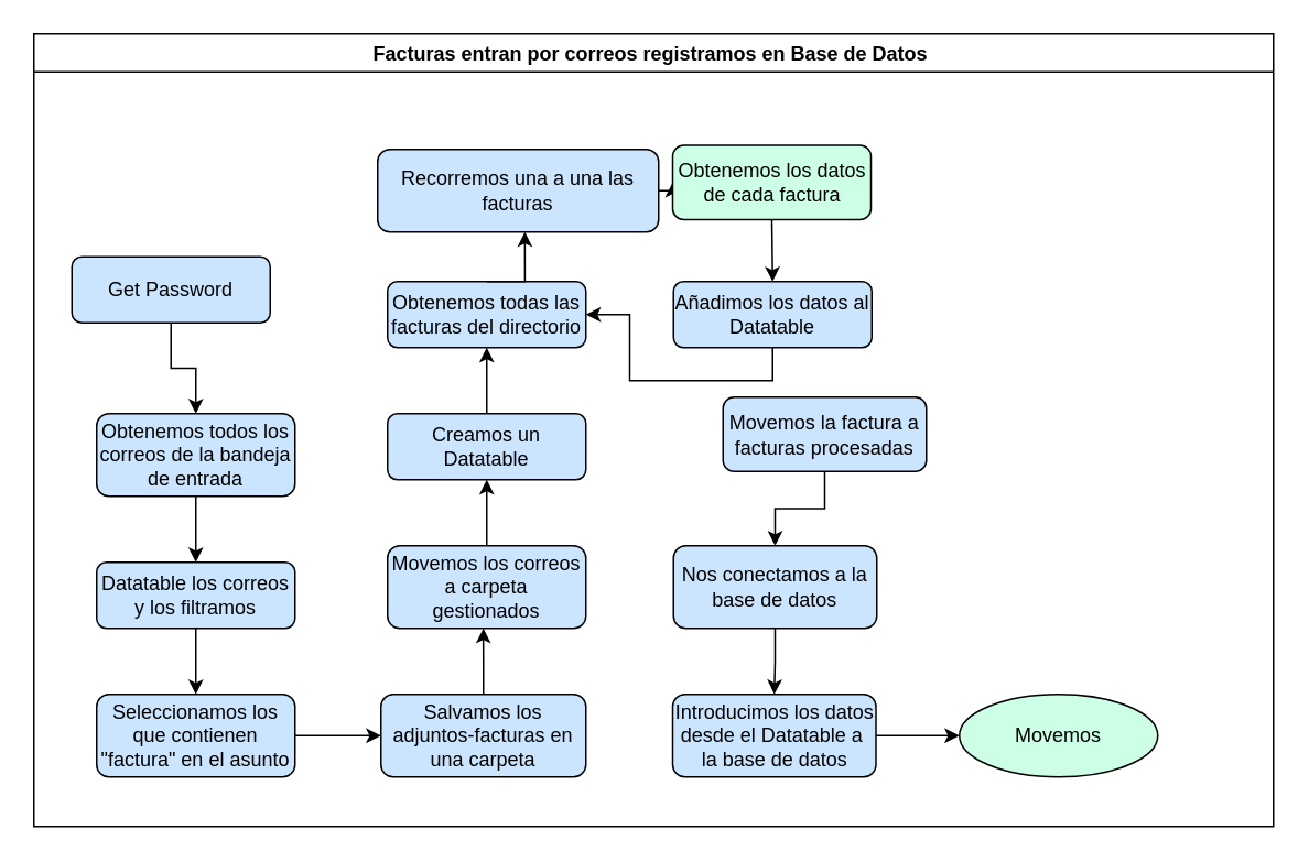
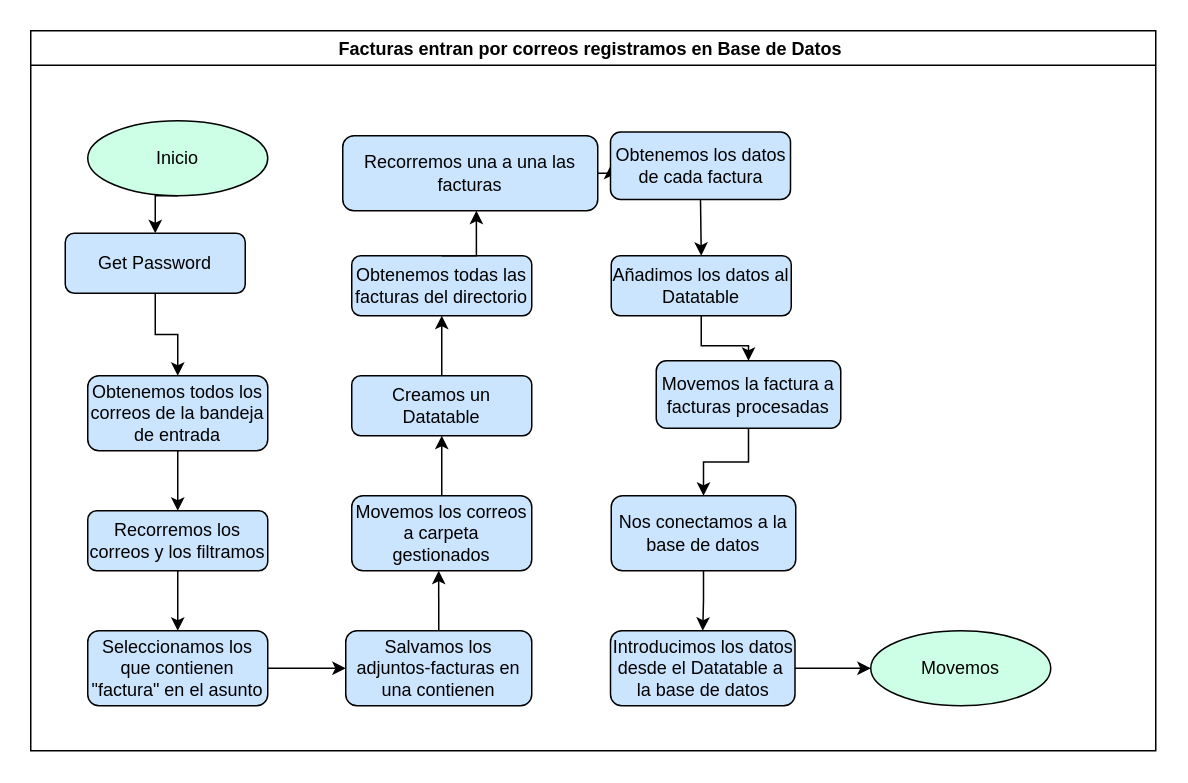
+ <mxCell id="4" value="Inicio" style="ellipse;whiteSpace=wrap;html=1;fillColor=#CCFFE6;" parent="2" vertex="1"><mxGeometry x="38" y="60" width="120" height="50" as="geometry" /></mxCell>
- <mxCell id="22" value="Obtenemos los datos de cada factura" style="rounded=1;whiteSpace=wrap;html=1;fillColor=#ccffe6;" parent="2" vertex="1"><mxGeometry x="386.5" y="67.5" width="120" height="45" as="geometry" /></mxCell>
+ <mxCell id="22" value="Obtenemos los datos de cada factura" style="rounded=1;whiteSpace=wrap;html=1;fillColor=#CCE5FF;" parent="2" vertex="1"><mxGeometry x="386.5" y="67.5" width="120" height="45" as="geometry" /></mxCell>
+ <mxCell id="3" style="edgeStyle=orthogonalEdgeStyle;rounded=0;orthogonalLoop=1;jettySize=auto;html=1;exitX=0.5;exitY=1;exitDx=0;exitDy=0;entryX=0.5;entryY=0;entryDx=0;entryDy=0;" parent="2" source="4" target="6" edge="1"><mxGeometry relative="1" as="geometry" /></mxCell>
- <mxCell id="28" style="edgeStyle=orthogonalEdgeStyle;rounded=0;orthogonalLoop=1;jettySize=auto;html=1;exitX=0.5;exitY=1;exitDx=0;exitDy=0;" edge="1" parent="2" source="29" target="18"><mxGeometry relative="1" as="geometry" /></mxCell>
+ <mxCell id="28" style="edgeStyle=orthogonalEdgeStyle;rounded=0;orthogonalLoop=1;jettySize=auto;html=1;exitX=0.5;exitY=1;exitDx=0;exitDy=0;entryX=0.5;entryY=0;entryDx=0;entryDy=0;" edge="1" parent="2" source="29" target="16"><mxGeometry relative="1" as="geometry" /></mxCell>
- <mxCell id="10" value="Datatable los correos y los filtramos" style="rounded=1;whiteSpace=wrap;html=1;fillColor=#CCE5FF;" parent="2" vertex="1"><mxGeometry x="38" y="320" width="120" height="40" as="geometry" /></mxCell>
+ <mxCell id="10" value="Recorremos los correos y los filtramos" style="rounded=1;whiteSpace=wrap;html=1;fillColor=#CCE5FF;" parent="2" vertex="1"><mxGeometry x="38" y="320" width="120" height="40" as="geometry" /></mxCell>
- <mxCell id="23" value="Salvamos los adjuntos-facturas en una carpeta" style="rounded=1;whiteSpace=wrap;html=1;fillColor=#CCE5FF;" parent="2" vertex="1"><mxGeometry x="210" y="400" width="124" height="50" as="geometry" /></mxCell>
+ <mxCell id="23" value="Salvamos los adjuntos-facturas en una contienen" style="rounded=1;whiteSpace=wrap;html=1;fillColor=#CCE5FF;" parent="2" vertex="1"><mxGeometry x="210" y="400" width="124" height="50" as="geometry" /></mxCell>
